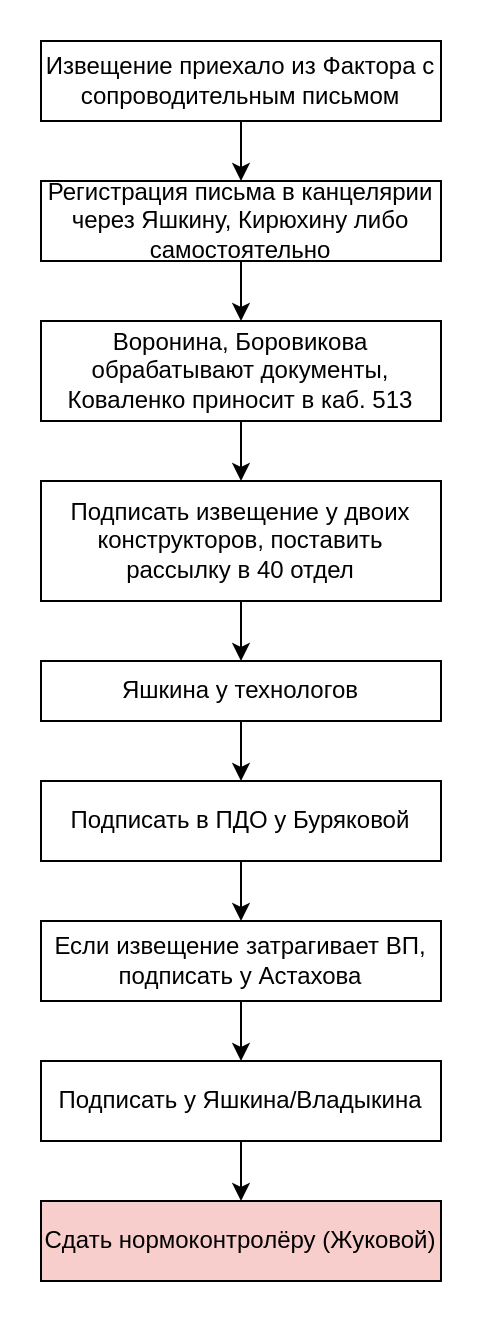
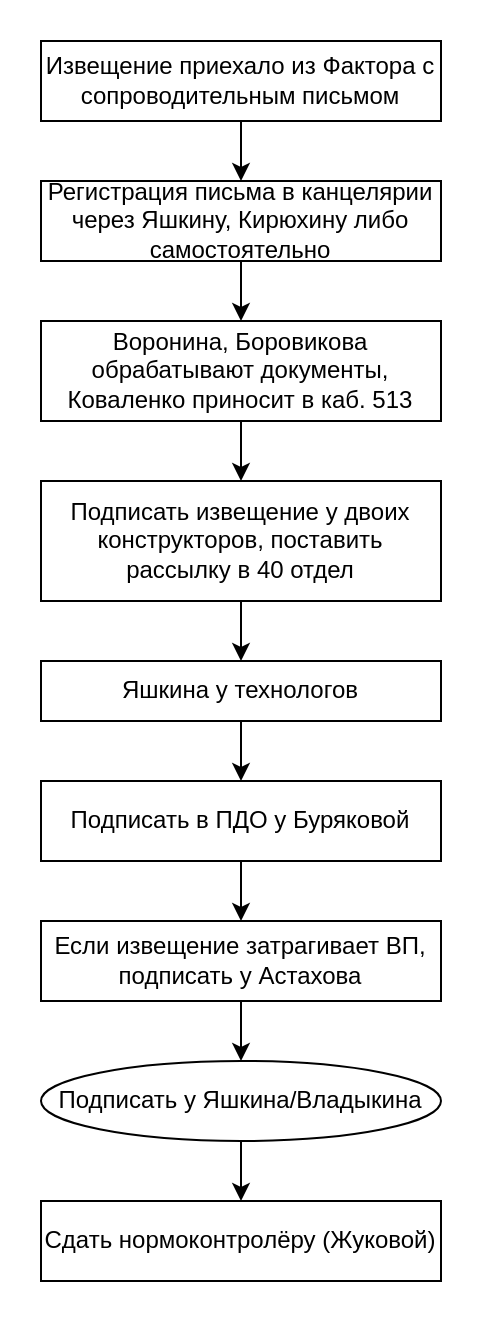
- <mxCell id="16" value="Подписать у Яшкина/Владыкина" style="rounded=0;whiteSpace=wrap;html=1;" vertex="1" parent="1"><mxGeometry x="20" y="530" width="200" height="40" as="geometry" /></mxCell>
+ <mxCell id="16" value="Подписать у Яшкина/Владыкина" style="ellipse;whiteSpace=wrap;html=1;" vertex="1" parent="1"><mxGeometry x="20" y="530" width="200" height="40" as="geometry" /></mxCell>
- <mxCell id="19" value="Сдать нормоконтролёру (Жуковой)" style="rounded=0;whiteSpace=wrap;html=1;fillColor=#f8cecc;" vertex="1" parent="1"><mxGeometry x="20" y="600" width="200" height="40" as="geometry" /></mxCell>
+ <mxCell id="19" value="Сдать нормоконтролёру (Жуковой)" style="rounded=0;whiteSpace=wrap;html=1;" vertex="1" parent="1"><mxGeometry x="20" y="600" width="200" height="40" as="geometry" /></mxCell>
